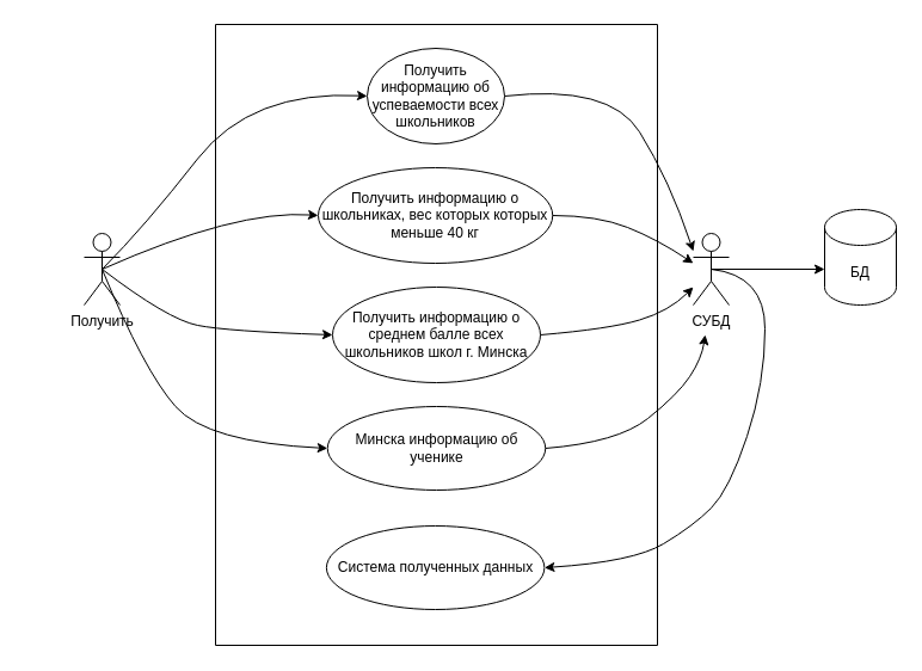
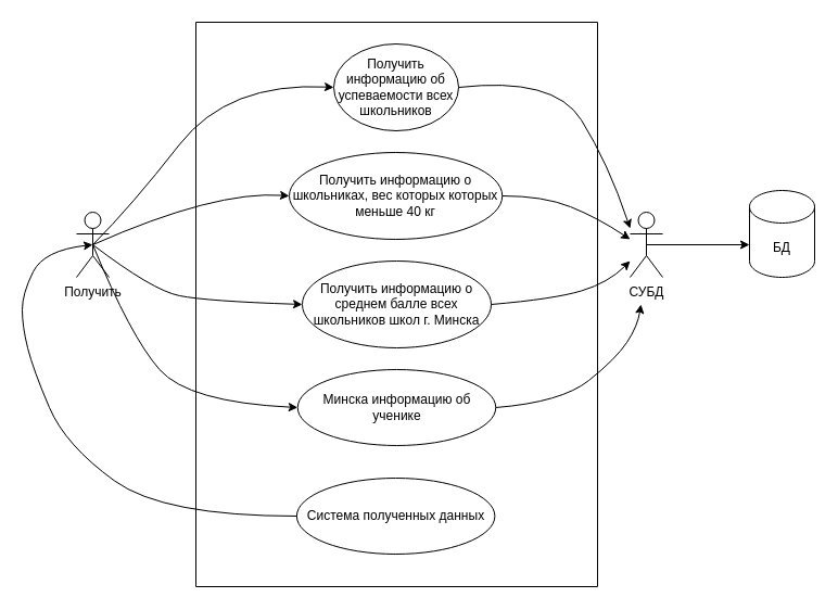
- <mxCell id="20" value="" style="curved=1;endArrow=classic;html=1;rounded=0;entryX=1;entryY=0.5;entryDx=0;entryDy=0;exitX=0.5;exitY=0.5;exitDx=0;exitDy=0;exitPerimeter=0;" parent="1" source="9" target="7" edge="1"><mxGeometry width="50" height="50" relative="1" as="geometry"><mxPoint x="595" y="230" as="sourcePoint" /><mxPoint x="390" y="560" as="targetPoint" /><Array as="points"><mxPoint x="640" y="230" /><mxPoint x="640" y="320" /><mxPoint x="610" y="410" /><mxPoint x="580" y="440" /><mxPoint x="530" y="470" /></Array></mxGeometry></mxCell>
+ <mxCell id="21" value="" style="curved=1;endArrow=classic;html=1;rounded=0;exitX=0;exitY=0.5;exitDx=0;exitDy=0;entryX=0.5;entryY=0.5;entryDx=0;entryDy=0;entryPerimeter=0;" parent="1" source="7" target="8" edge="1"><mxGeometry width="50" height="50" relative="1" as="geometry"><mxPoint x="255" y="480" as="sourcePoint" /><mxPoint x="60" y="150" as="targetPoint" /><Array as="points"><mxPoint x="150" y="475" /><mxPoint x="60" y="410" /><mxPoint x="30" y="340" /><mxPoint x="20" y="300" /><mxPoint x="20" y="270" /><mxPoint x="40" y="230" /></Array></mxGeometry></mxCell>
